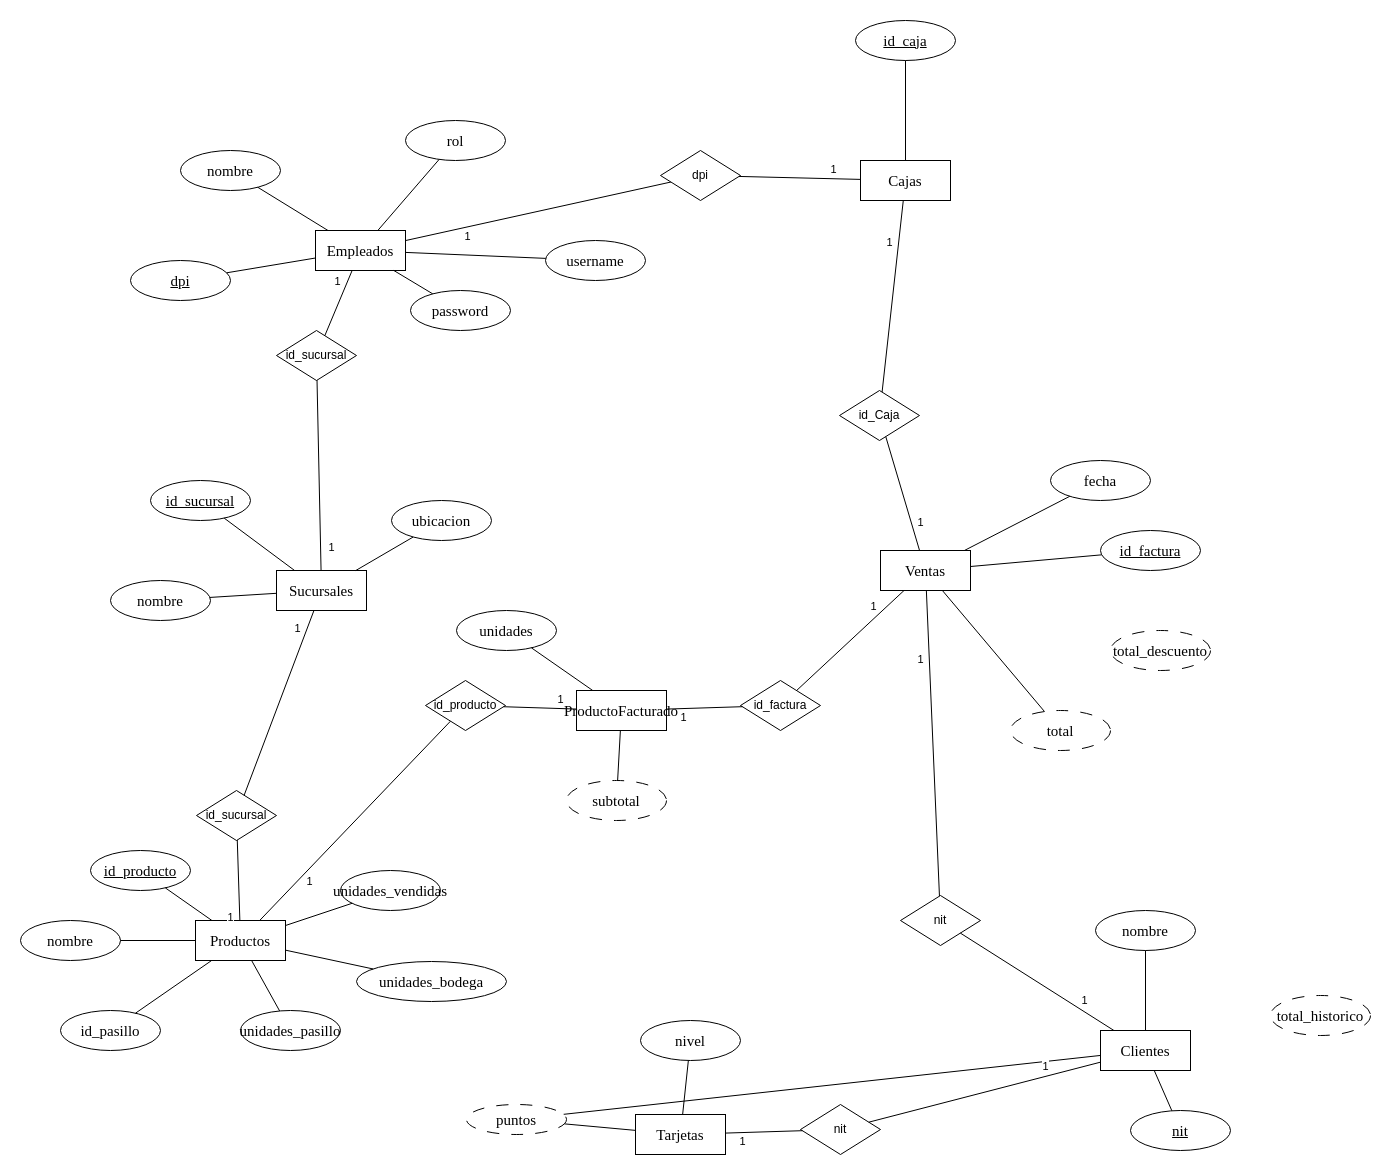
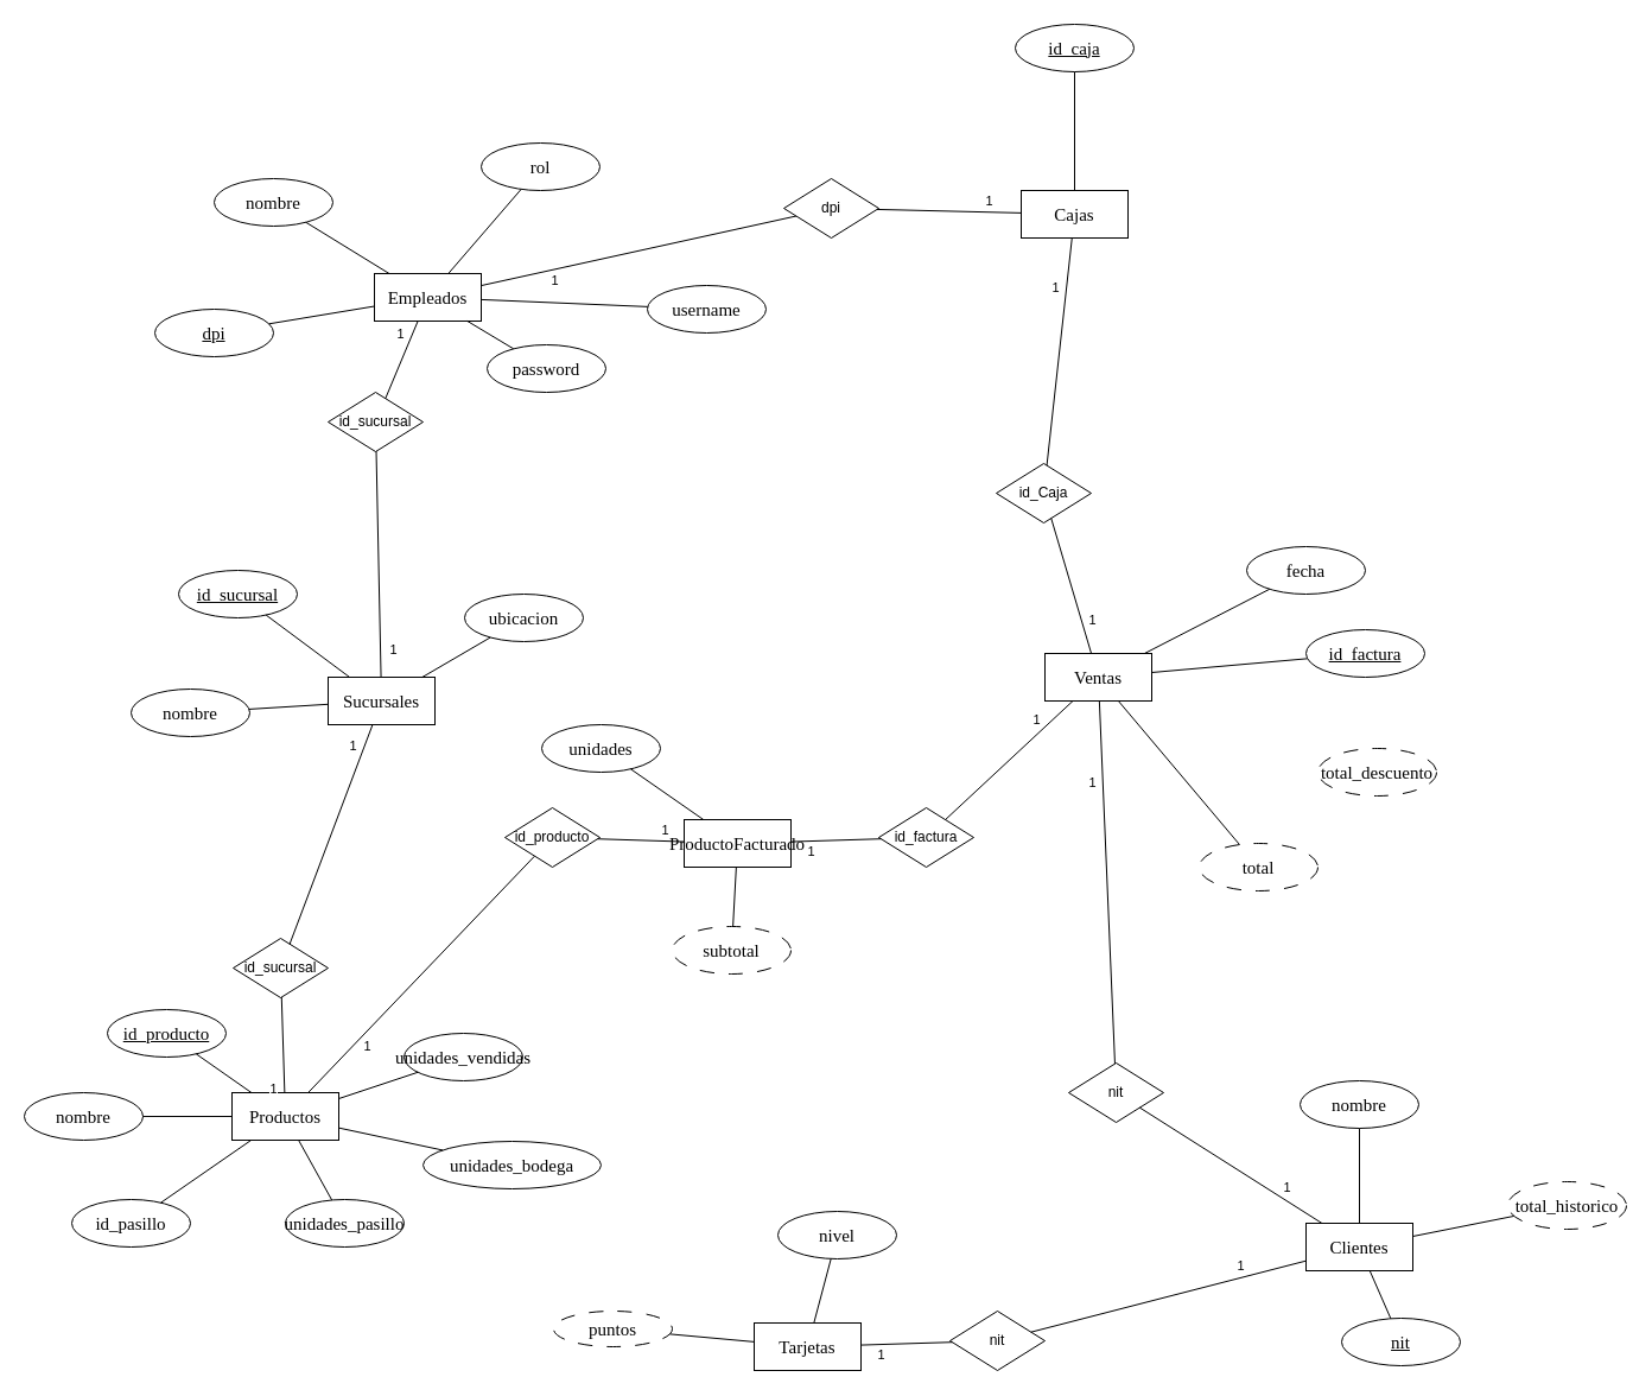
- <mxCell id="82" value="nivel" style="ellipse;whiteSpace=wrap;html=1;fontFamily=Sofia Sans Semi Condensed;fontSize=15;" parent="1" vertex="1"><mxGeometry x="640" y="1020" width="100" height="40" as="geometry" /></mxCell>
+ <mxCell id="82" value="nivel" style="ellipse;whiteSpace=wrap;html=1;fontFamily=Sofia Sans Semi Condensed;fontSize=15;" parent="1" vertex="1"><mxGeometry x="655" y="1020" width="100" height="40" as="geometry" /></mxCell>
- <mxCell id="43" value="" style="endArrow=none;html=1;rounded=0;" parent="1" source="39" target="78" edge="1"><mxGeometry width="50" height="50" relative="1" as="geometry"><mxPoint x="1245" y="1230" as="sourcePoint" /><mxPoint x="1385" y="1120" as="targetPoint" /></mxGeometry></mxCell>
+ <mxCell id="43" value="" style="endArrow=none;html=1;rounded=0;" parent="1" source="39" target="42" edge="1"><mxGeometry width="50" height="50" relative="1" as="geometry"><mxPoint x="1245" y="1230" as="sourcePoint" /><mxPoint x="1385" y="1120" as="targetPoint" /></mxGeometry></mxCell>
